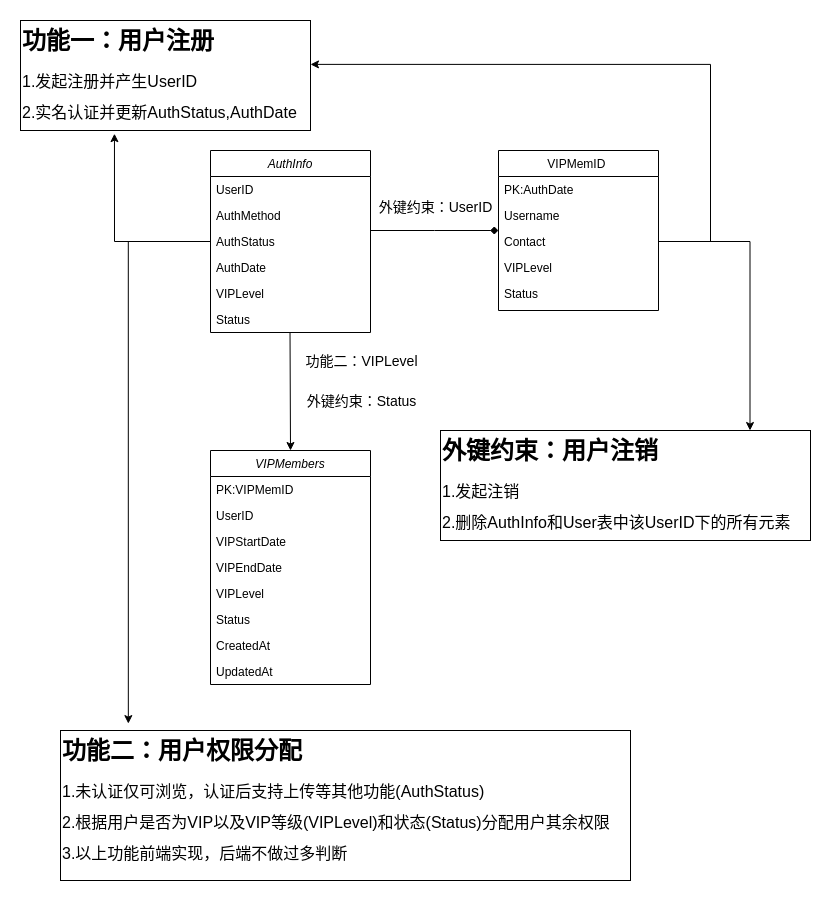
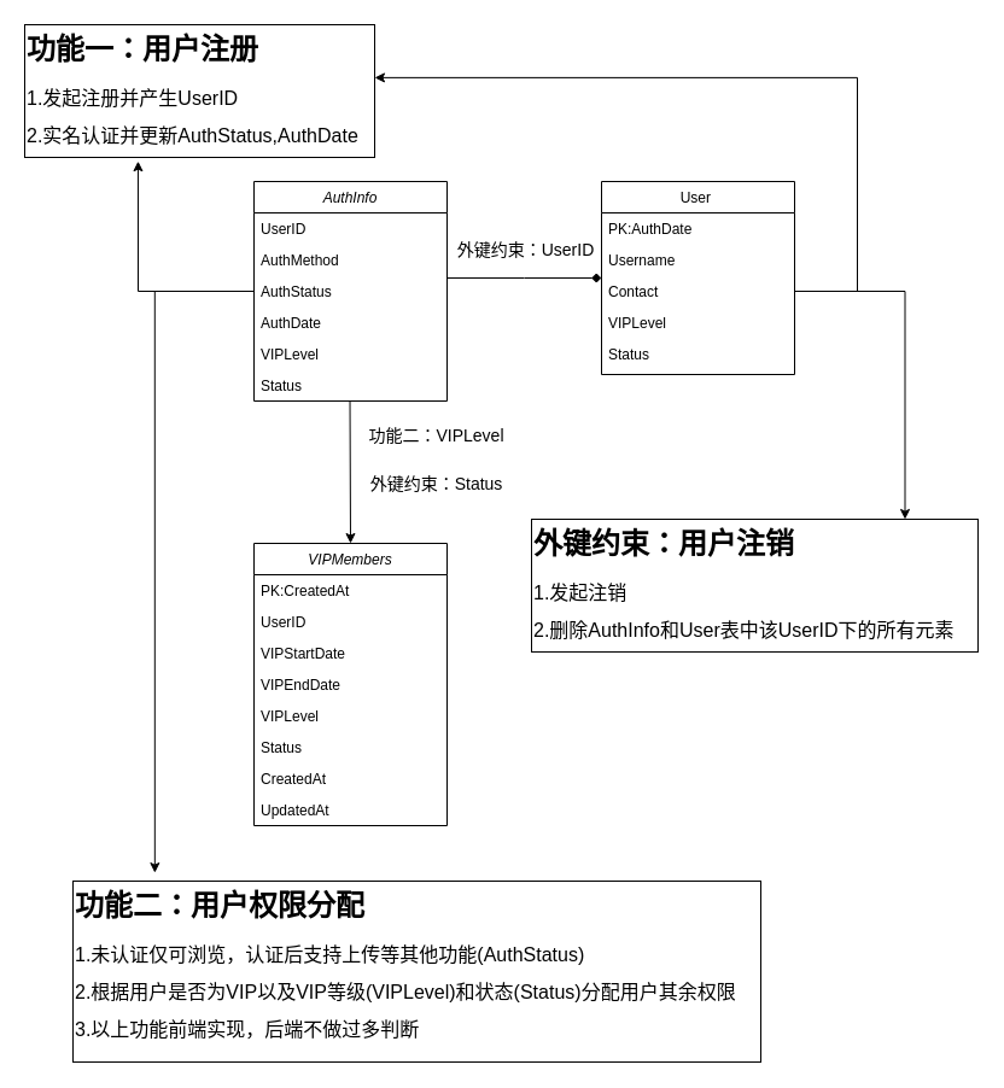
- <mxCell id="9" value="VIPMemID " style="swimlane;fontStyle=0;align=center;verticalAlign=top;childLayout=stackLayout;horizontal=1;startSize=26;horizontalStack=0;resizeParent=1;resizeLast=0;collapsible=1;marginBottom=0;rounded=0;shadow=0;strokeWidth=1;" parent="1" vertex="1"><mxGeometry x="498" y="150" width="160" height="160" as="geometry"><mxRectangle x="550" y="140" width="160" height="26" as="alternateBounds" /></mxGeometry></mxCell>
+ <mxCell id="9" value="User " style="swimlane;fontStyle=0;align=center;verticalAlign=top;childLayout=stackLayout;horizontal=1;startSize=26;horizontalStack=0;resizeParent=1;resizeLast=0;collapsible=1;marginBottom=0;rounded=0;shadow=0;strokeWidth=1;" parent="1" vertex="1"><mxGeometry x="498" y="150" width="160" height="160" as="geometry"><mxRectangle x="550" y="140" width="160" height="26" as="alternateBounds" /></mxGeometry></mxCell>
- <mxCell id="18" value="PK:VIPMemID" style="text;align=left;verticalAlign=top;spacingLeft=4;spacingRight=4;overflow=hidden;rotatable=0;points=[[0,0.5],[1,0.5]];portConstraint=eastwest;" parent="17" vertex="1"><mxGeometry y="26" width="160" height="26" as="geometry" /></mxCell>
+ <mxCell id="18" value="PK:CreatedAt" style="text;align=left;verticalAlign=top;spacingLeft=4;spacingRight=4;overflow=hidden;rotatable=0;points=[[0,0.5],[1,0.5]];portConstraint=eastwest;" parent="17" vertex="1"><mxGeometry y="26" width="160" height="26" as="geometry" /></mxCell>
